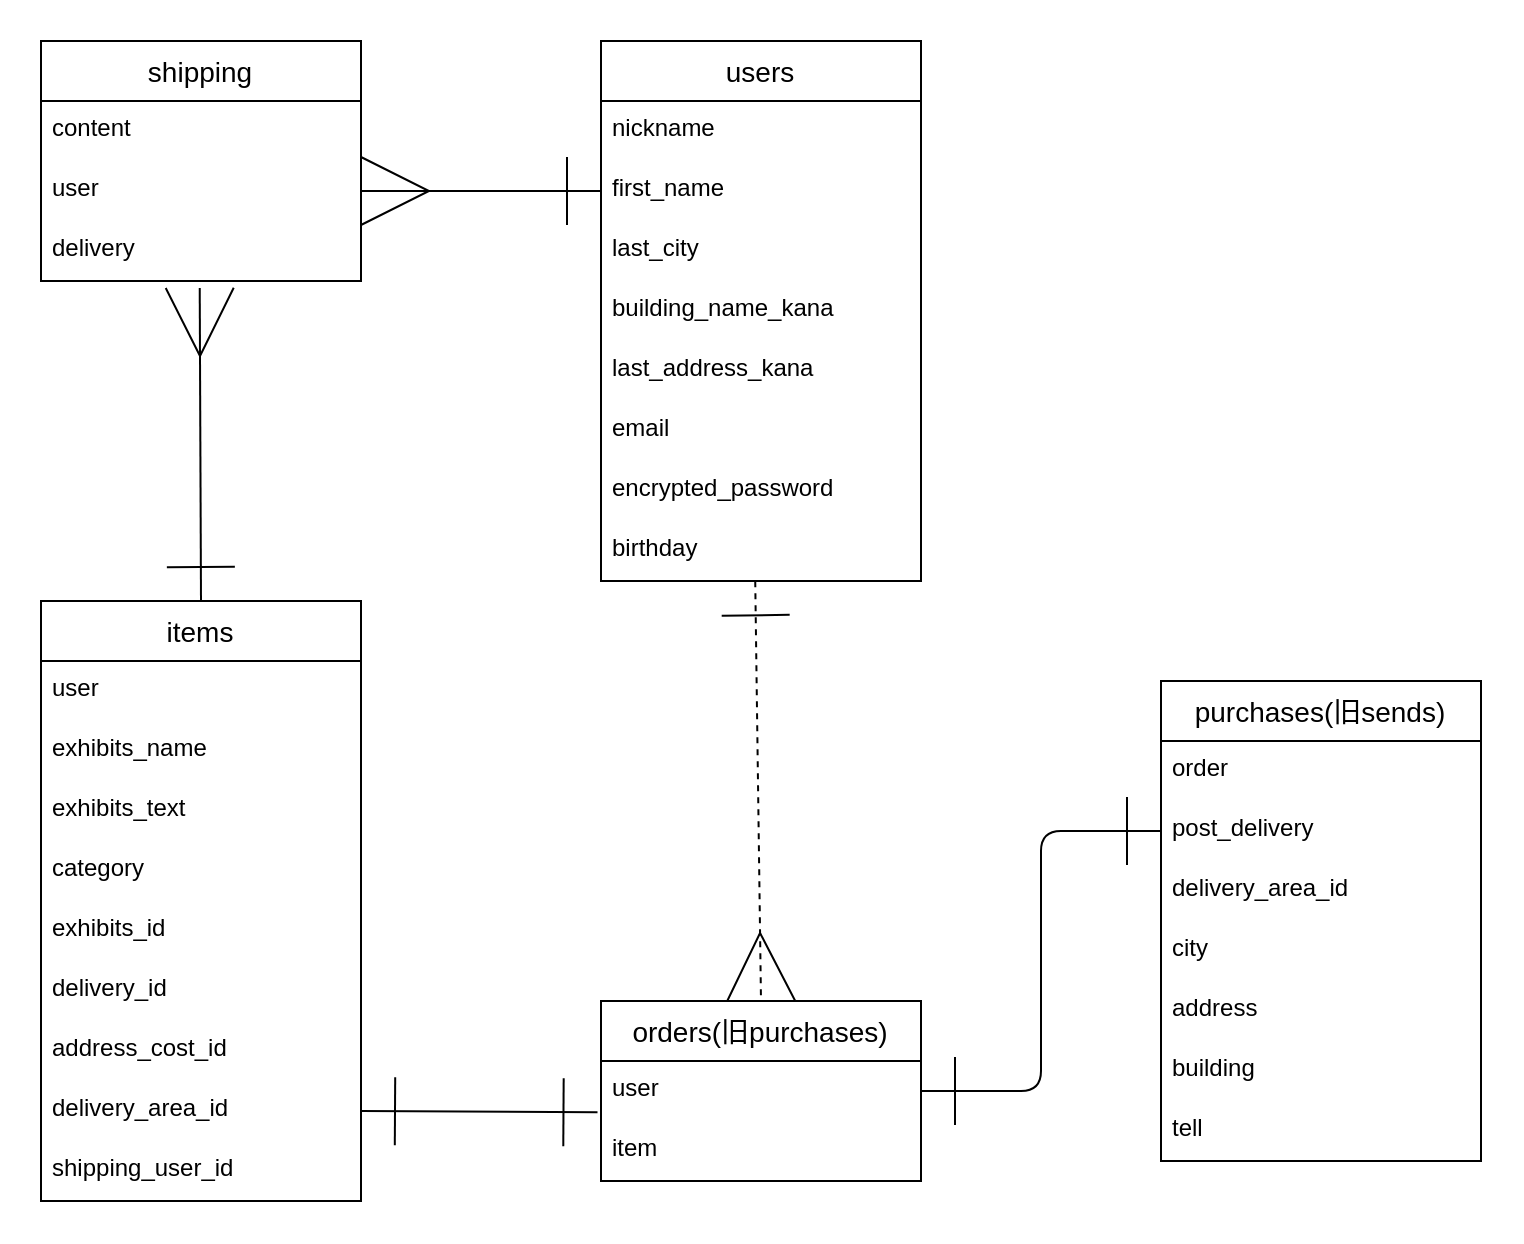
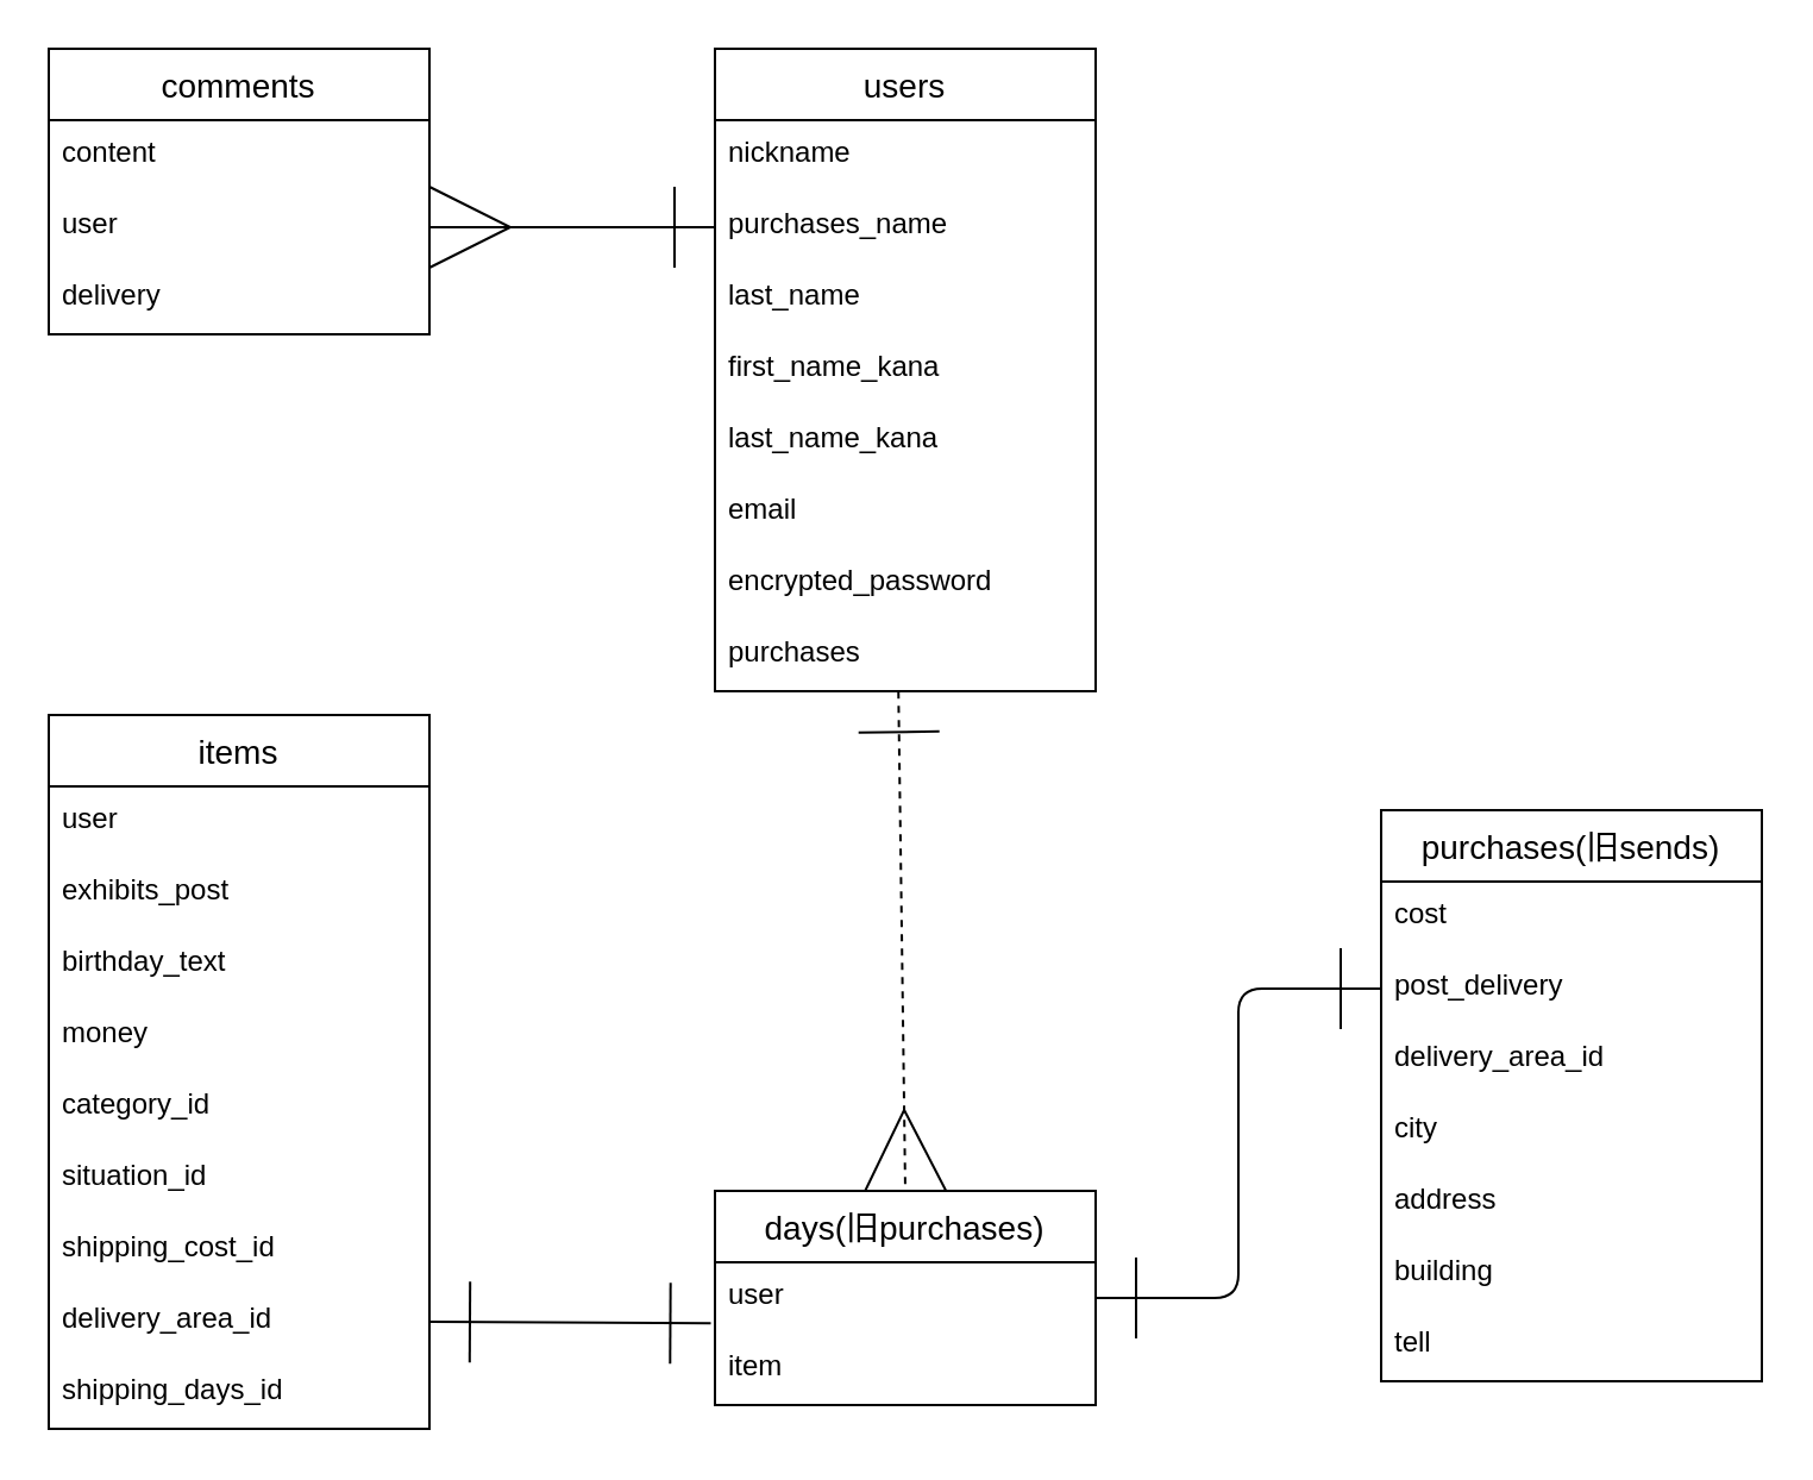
- <mxCell id="22" value="shipping" style="swimlane;fontStyle=0;childLayout=stackLayout;horizontal=1;startSize=30;horizontalStack=0;resizeParent=1;resizeParentMax=0;resizeLast=0;collapsible=1;marginBottom=0;align=center;fontSize=14;" parent="1" vertex="1"><mxGeometry x="20" y="20" width="160" height="120" as="geometry" /></mxCell>
+ <mxCell id="22" value="comments" style="swimlane;fontStyle=0;childLayout=stackLayout;horizontal=1;startSize=30;horizontalStack=0;resizeParent=1;resizeParentMax=0;resizeLast=0;collapsible=1;marginBottom=0;align=center;fontSize=14;" parent="1" vertex="1"><mxGeometry x="20" y="20" width="160" height="120" as="geometry" /></mxCell>
- <mxCell id="15" value="first_name" style="text;strokeColor=none;fillColor=none;spacingLeft=4;spacingRight=4;overflow=hidden;rotatable=0;points=[[0,0.5],[1,0.5]];portConstraint=eastwest;fontSize=12;verticalAlign=top;" parent="13" vertex="1"><mxGeometry y="60" width="160" height="30" as="geometry" /></mxCell>
+ <mxCell id="15" value="purchases_name" style="text;strokeColor=none;fillColor=none;spacingLeft=4;spacingRight=4;overflow=hidden;rotatable=0;points=[[0,0.5],[1,0.5]];portConstraint=eastwest;fontSize=12;verticalAlign=top;" parent="13" vertex="1"><mxGeometry y="60" width="160" height="30" as="geometry" /></mxCell>
- <mxCell id="16" value="last_city" style="text;strokeColor=none;fillColor=none;spacingLeft=4;spacingRight=4;overflow=hidden;rotatable=0;points=[[0,0.5],[1,0.5]];portConstraint=eastwest;fontSize=12;verticalAlign=top;" parent="13" vertex="1"><mxGeometry y="90" width="160" height="30" as="geometry" /></mxCell>
+ <mxCell id="16" value="last_name" style="text;strokeColor=none;fillColor=none;spacingLeft=4;spacingRight=4;overflow=hidden;rotatable=0;points=[[0,0.5],[1,0.5]];portConstraint=eastwest;fontSize=12;verticalAlign=top;" parent="13" vertex="1"><mxGeometry y="90" width="160" height="30" as="geometry" /></mxCell>
- <mxCell id="17" value="building_name_kana" style="text;strokeColor=none;fillColor=none;spacingLeft=4;spacingRight=4;overflow=hidden;rotatable=0;points=[[0,0.5],[1,0.5]];portConstraint=eastwest;fontSize=12;verticalAlign=top;" parent="13" vertex="1"><mxGeometry y="120" width="160" height="30" as="geometry" /></mxCell>
+ <mxCell id="17" value="first_name_kana" style="text;strokeColor=none;fillColor=none;spacingLeft=4;spacingRight=4;overflow=hidden;rotatable=0;points=[[0,0.5],[1,0.5]];portConstraint=eastwest;fontSize=12;verticalAlign=top;" parent="13" vertex="1"><mxGeometry y="120" width="160" height="30" as="geometry" /></mxCell>
- <mxCell id="18" value="last_address_kana" style="text;strokeColor=none;fillColor=none;spacingLeft=4;spacingRight=4;overflow=hidden;rotatable=0;points=[[0,0.5],[1,0.5]];portConstraint=eastwest;fontSize=12;verticalAlign=top;" parent="13" vertex="1"><mxGeometry y="150" width="160" height="30" as="geometry" /></mxCell>
+ <mxCell id="18" value="last_name_kana" style="text;strokeColor=none;fillColor=none;spacingLeft=4;spacingRight=4;overflow=hidden;rotatable=0;points=[[0,0.5],[1,0.5]];portConstraint=eastwest;fontSize=12;verticalAlign=top;" parent="13" vertex="1"><mxGeometry y="150" width="160" height="30" as="geometry" /></mxCell>
- <mxCell id="2" style="edgeStyle=none;html=1;exitX=0.5;exitY=0;exitDx=0;exitDy=0;entryX=0.496;entryY=1.115;entryDx=0;entryDy=0;entryPerimeter=0;fontSize=14;startArrow=ERone;startFill=0;endArrow=ERmany;endFill=0;startSize=32;endSize=32;strokeWidth=1;" parent="1" source="3" target="25" edge="1"><mxGeometry relative="1" as="geometry" /></mxCell>
- <mxCell id="21" value="birthday" style="text;strokeColor=none;fillColor=none;spacingLeft=4;spacingRight=4;overflow=hidden;rotatable=0;points=[[0,0.5],[1,0.5]];portConstraint=eastwest;fontSize=12;verticalAlign=top;" parent="13" vertex="1"><mxGeometry y="240" width="160" height="30" as="geometry" /></mxCell>
+ <mxCell id="21" value="purchases" style="text;strokeColor=none;fillColor=none;spacingLeft=4;spacingRight=4;overflow=hidden;rotatable=0;points=[[0,0.5],[1,0.5]];portConstraint=eastwest;fontSize=12;verticalAlign=top;" parent="13" vertex="1"><mxGeometry y="240" width="160" height="30" as="geometry" /></mxCell>
- <mxCell id="5" value="exhibits_name" style="text;strokeColor=none;fillColor=none;spacingLeft=4;spacingRight=4;overflow=hidden;rotatable=0;points=[[0,0.5],[1,0.5]];portConstraint=eastwest;fontSize=12;" parent="3" vertex="1"><mxGeometry y="60" width="160" height="30" as="geometry" /></mxCell>
+ <mxCell id="5" value="exhibits_post" style="text;strokeColor=none;fillColor=none;spacingLeft=4;spacingRight=4;overflow=hidden;rotatable=0;points=[[0,0.5],[1,0.5]];portConstraint=eastwest;fontSize=12;" parent="3" vertex="1"><mxGeometry y="60" width="160" height="30" as="geometry" /></mxCell>
- <mxCell id="30" value="order" style="text;strokeColor=none;fillColor=none;spacingLeft=4;spacingRight=4;overflow=hidden;rotatable=0;points=[[0,0.5],[1,0.5]];portConstraint=eastwest;fontSize=12;" parent="29" vertex="1"><mxGeometry y="30" width="160" height="30" as="geometry" /></mxCell>
+ <mxCell id="30" value="cost" style="text;strokeColor=none;fillColor=none;spacingLeft=4;spacingRight=4;overflow=hidden;rotatable=0;points=[[0,0.5],[1,0.5]];portConstraint=eastwest;fontSize=12;" parent="29" vertex="1"><mxGeometry y="30" width="160" height="30" as="geometry" /></mxCell>
- <mxCell id="6" value="exhibits_text" style="text;strokeColor=none;fillColor=none;spacingLeft=4;spacingRight=4;overflow=hidden;rotatable=0;points=[[0,0.5],[1,0.5]];portConstraint=eastwest;fontSize=12;" parent="3" vertex="1"><mxGeometry y="90" width="160" height="30" as="geometry" /></mxCell>
+ <mxCell id="6" value="birthday_text" style="text;strokeColor=none;fillColor=none;spacingLeft=4;spacingRight=4;overflow=hidden;rotatable=0;points=[[0,0.5],[1,0.5]];portConstraint=eastwest;fontSize=12;" parent="3" vertex="1"><mxGeometry y="90" width="160" height="30" as="geometry" /></mxCell>
- <mxCell id="7" value="category" style="text;strokeColor=none;fillColor=none;spacingLeft=4;spacingRight=4;overflow=hidden;rotatable=0;points=[[0,0.5],[1,0.5]];portConstraint=eastwest;fontSize=12;" parent="3" vertex="1"><mxGeometry y="120" width="160" height="30" as="geometry" /></mxCell>
+ <mxCell id="7" value="money" style="text;strokeColor=none;fillColor=none;spacingLeft=4;spacingRight=4;overflow=hidden;rotatable=0;points=[[0,0.5],[1,0.5]];portConstraint=eastwest;fontSize=12;" parent="3" vertex="1"><mxGeometry y="120" width="160" height="30" as="geometry" /></mxCell>
- <mxCell id="8" value="exhibits_id" style="text;strokeColor=none;fillColor=none;spacingLeft=4;spacingRight=4;overflow=hidden;rotatable=0;points=[[0,0.5],[1,0.5]];portConstraint=eastwest;fontSize=12;" parent="3" vertex="1"><mxGeometry y="150" width="160" height="30" as="geometry" /></mxCell>
+ <mxCell id="8" value="category_id" style="text;strokeColor=none;fillColor=none;spacingLeft=4;spacingRight=4;overflow=hidden;rotatable=0;points=[[0,0.5],[1,0.5]];portConstraint=eastwest;fontSize=12;" parent="3" vertex="1"><mxGeometry y="150" width="160" height="30" as="geometry" /></mxCell>
- <mxCell id="9" value="delivery_id" style="text;strokeColor=none;fillColor=none;spacingLeft=4;spacingRight=4;overflow=hidden;rotatable=0;points=[[0,0.5],[1,0.5]];portConstraint=eastwest;fontSize=12;" parent="3" vertex="1"><mxGeometry y="180" width="160" height="30" as="geometry" /></mxCell>
+ <mxCell id="9" value="situation_id" style="text;strokeColor=none;fillColor=none;spacingLeft=4;spacingRight=4;overflow=hidden;rotatable=0;points=[[0,0.5],[1,0.5]];portConstraint=eastwest;fontSize=12;" parent="3" vertex="1"><mxGeometry y="180" width="160" height="30" as="geometry" /></mxCell>
- <mxCell id="26" value="orders(旧purchases)" style="swimlane;fontStyle=0;childLayout=stackLayout;horizontal=1;startSize=30;horizontalStack=0;resizeParent=1;resizeParentMax=0;resizeLast=0;collapsible=1;marginBottom=0;align=center;fontSize=14;" parent="1" vertex="1"><mxGeometry x="300" y="500" width="160" height="90" as="geometry" /></mxCell>
+ <mxCell id="26" value="days(旧purchases)" style="swimlane;fontStyle=0;childLayout=stackLayout;horizontal=1;startSize=30;horizontalStack=0;resizeParent=1;resizeParentMax=0;resizeLast=0;collapsible=1;marginBottom=0;align=center;fontSize=14;" parent="1" vertex="1"><mxGeometry x="300" y="500" width="160" height="90" as="geometry" /></mxCell>
- <mxCell id="10" value="address_cost_id" style="text;strokeColor=none;fillColor=none;spacingLeft=4;spacingRight=4;overflow=hidden;rotatable=0;points=[[0,0.5],[1,0.5]];portConstraint=eastwest;fontSize=12;" parent="3" vertex="1"><mxGeometry y="210" width="160" height="30" as="geometry" /></mxCell>
+ <mxCell id="10" value="shipping_cost_id" style="text;strokeColor=none;fillColor=none;spacingLeft=4;spacingRight=4;overflow=hidden;rotatable=0;points=[[0,0.5],[1,0.5]];portConstraint=eastwest;fontSize=12;" parent="3" vertex="1"><mxGeometry y="210" width="160" height="30" as="geometry" /></mxCell>
- <mxCell id="12" value="shipping_user_id" style="text;strokeColor=none;fillColor=none;spacingLeft=4;spacingRight=4;overflow=hidden;rotatable=0;points=[[0,0.5],[1,0.5]];portConstraint=eastwest;fontSize=12;" parent="3" vertex="1"><mxGeometry y="270" width="160" height="30" as="geometry" /></mxCell>
+ <mxCell id="12" value="shipping_days_id" style="text;strokeColor=none;fillColor=none;spacingLeft=4;spacingRight=4;overflow=hidden;rotatable=0;points=[[0,0.5],[1,0.5]];portConstraint=eastwest;fontSize=12;" parent="3" vertex="1"><mxGeometry y="270" width="160" height="30" as="geometry" /></mxCell>
